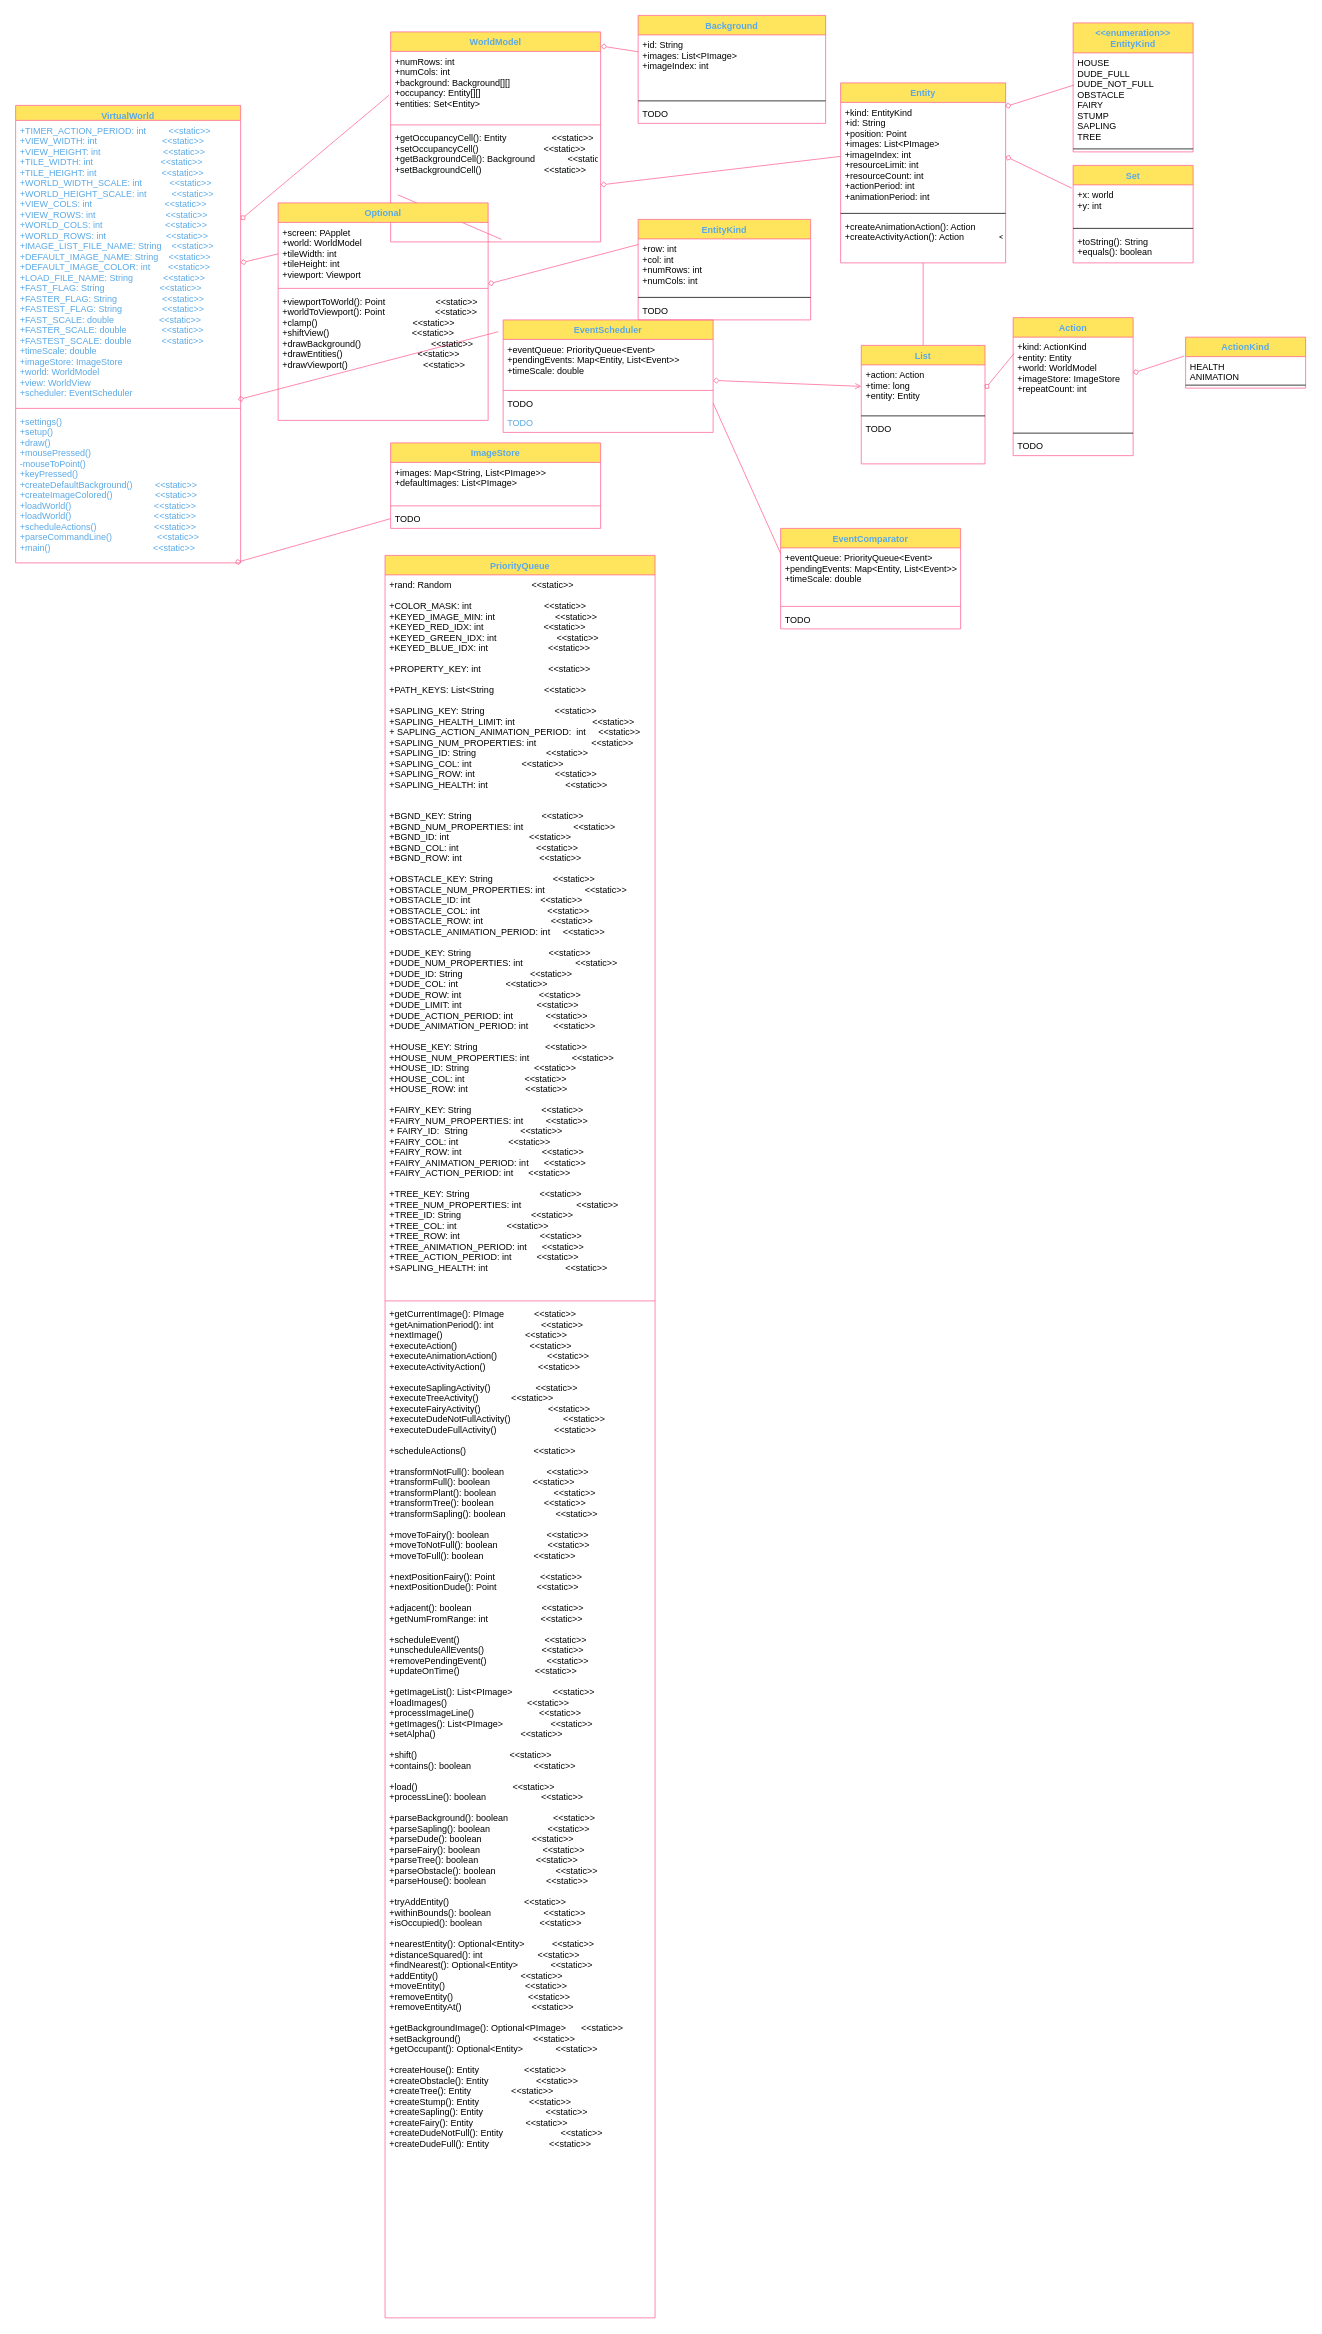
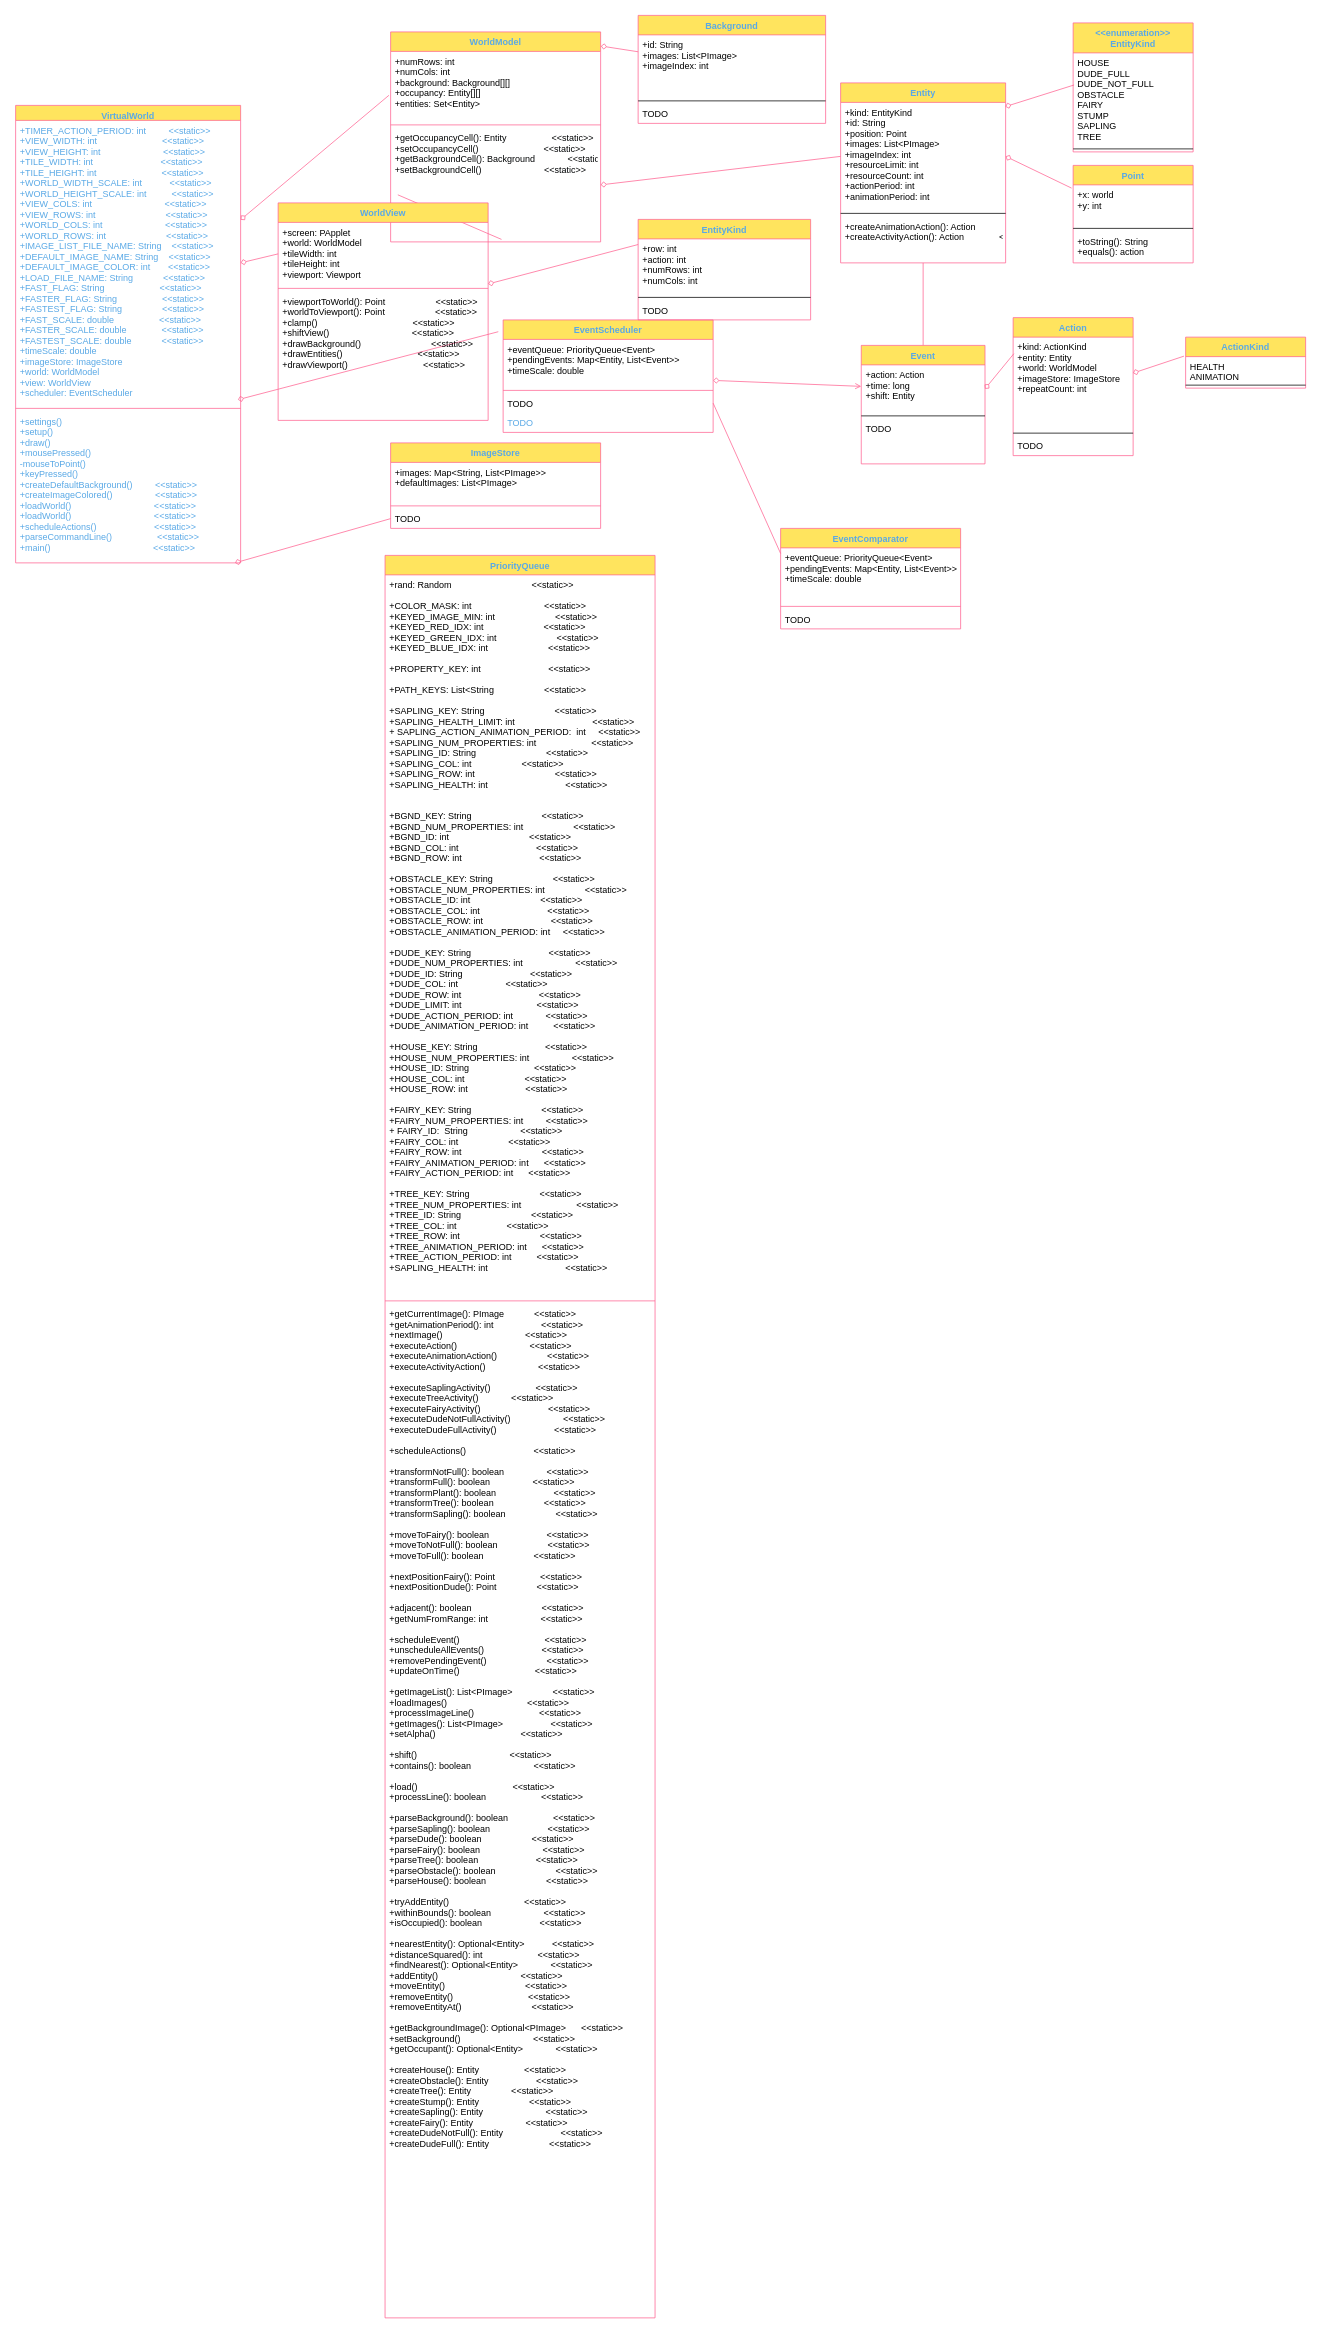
- <mxCell id="65" value="Set" style="swimlane;fontStyle=1;align=center;verticalAlign=top;childLayout=stackLayout;horizontal=1;startSize=26;horizontalStack=0;resizeParent=1;resizeParentMax=0;resizeLast=0;collapsible=1;marginBottom=0;hachureGap=4;pointerEvents=0;sketch=0;fontColor=#5AA9E6;strokeColor=#FF6392;fillColor=#FFE45E;" parent="1" vertex="1"><mxGeometry x="1430" y="220" width="160" height="130" as="geometry" /></mxCell>
+ <mxCell id="65" value="Point" style="swimlane;fontStyle=1;align=center;verticalAlign=top;childLayout=stackLayout;horizontal=1;startSize=26;horizontalStack=0;resizeParent=1;resizeParentMax=0;resizeLast=0;collapsible=1;marginBottom=0;hachureGap=4;pointerEvents=0;sketch=0;fontColor=#5AA9E6;strokeColor=#FF6392;fillColor=#FFE45E;" parent="1" vertex="1"><mxGeometry x="1430" y="220" width="160" height="130" as="geometry" /></mxCell>
- <mxCell id="25" value="Optional" style="swimlane;fontStyle=1;align=center;verticalAlign=top;childLayout=stackLayout;horizontal=1;startSize=26;horizontalStack=0;resizeParent=1;resizeParentMax=0;resizeLast=0;collapsible=1;marginBottom=0;hachureGap=4;pointerEvents=0;sketch=0;fontColor=#5AA9E6;strokeColor=#FF6392;fillColor=#FFE45E;" parent="1" vertex="1"><mxGeometry x="370" y="270" width="280" height="290" as="geometry" /></mxCell>
+ <mxCell id="25" value="WorldView" style="swimlane;fontStyle=1;align=center;verticalAlign=top;childLayout=stackLayout;horizontal=1;startSize=26;horizontalStack=0;resizeParent=1;resizeParentMax=0;resizeLast=0;collapsible=1;marginBottom=0;hachureGap=4;pointerEvents=0;sketch=0;fontColor=#5AA9E6;strokeColor=#FF6392;fillColor=#FFE45E;" parent="1" vertex="1"><mxGeometry x="370" y="270" width="280" height="290" as="geometry" /></mxCell>
- <mxCell id="68" value="+toString(): String&#10;+equals(): boolean" style="text;strokeColor=none;fillColor=none;align=left;verticalAlign=top;spacingLeft=4;spacingRight=4;overflow=hidden;rotatable=0;points=[[0,0.5],[1,0.5]];portConstraint=eastwest;" parent="65" vertex="1"><mxGeometry y="88" width="160" height="42" as="geometry" /></mxCell>
+ <mxCell id="68" value="+toString(): String&#10;+equals(): action" style="text;strokeColor=none;fillColor=none;align=left;verticalAlign=top;spacingLeft=4;spacingRight=4;overflow=hidden;rotatable=0;points=[[0,0.5],[1,0.5]];portConstraint=eastwest;" parent="65" vertex="1"><mxGeometry y="88" width="160" height="42" as="geometry" /></mxCell>
- <mxCell id="55" value="+row: int&#10;+col: int&#10;+numRows: int&#10;+numCols: int" style="text;strokeColor=none;fillColor=none;align=left;verticalAlign=top;spacingLeft=4;spacingRight=4;overflow=hidden;rotatable=0;points=[[0,0.5],[1,0.5]];portConstraint=eastwest;" parent="54" vertex="1"><mxGeometry y="26" width="230" height="74" as="geometry" /></mxCell>
+ <mxCell id="55" value="+row: int&#10;+action: int&#10;+numRows: int&#10;+numCols: int" style="text;strokeColor=none;fillColor=none;align=left;verticalAlign=top;spacingLeft=4;spacingRight=4;overflow=hidden;rotatable=0;points=[[0,0.5],[1,0.5]];portConstraint=eastwest;" parent="54" vertex="1"><mxGeometry y="26" width="230" height="74" as="geometry" /></mxCell>
- <mxCell id="58" value="List" style="swimlane;fontStyle=1;align=center;verticalAlign=top;childLayout=stackLayout;horizontal=1;startSize=26;horizontalStack=0;resizeParent=1;resizeParentMax=0;resizeLast=0;collapsible=1;marginBottom=0;hachureGap=4;pointerEvents=0;sketch=0;fontColor=#5AA9E6;strokeColor=#FF6392;fillColor=#FFE45E;" parent="1" vertex="1"><mxGeometry x="1147.5" y="460" width="165" height="158" as="geometry" /></mxCell>
+ <mxCell id="58" value="Event" style="swimlane;fontStyle=1;align=center;verticalAlign=top;childLayout=stackLayout;horizontal=1;startSize=26;horizontalStack=0;resizeParent=1;resizeParentMax=0;resizeLast=0;collapsible=1;marginBottom=0;hachureGap=4;pointerEvents=0;sketch=0;fontColor=#5AA9E6;strokeColor=#FF6392;fillColor=#FFE45E;" parent="1" vertex="1"><mxGeometry x="1147.5" y="460" width="165" height="158" as="geometry" /></mxCell>
- <mxCell id="59" value="+action: Action&#10;+time: long&#10;+entity: Entity" style="text;strokeColor=none;fillColor=none;align=left;verticalAlign=top;spacingLeft=4;spacingRight=4;overflow=hidden;rotatable=0;points=[[0,0.5],[1,0.5]];portConstraint=eastwest;" parent="58" vertex="1"><mxGeometry y="26" width="165" height="64" as="geometry" /></mxCell>
+ <mxCell id="59" value="+action: Action&#10;+time: long&#10;+shift: Entity" style="text;strokeColor=none;fillColor=none;align=left;verticalAlign=top;spacingLeft=4;spacingRight=4;overflow=hidden;rotatable=0;points=[[0,0.5],[1,0.5]];portConstraint=eastwest;" parent="58" vertex="1"><mxGeometry y="26" width="165" height="64" as="geometry" /></mxCell>
